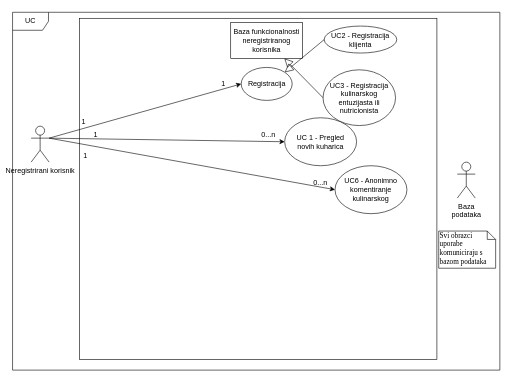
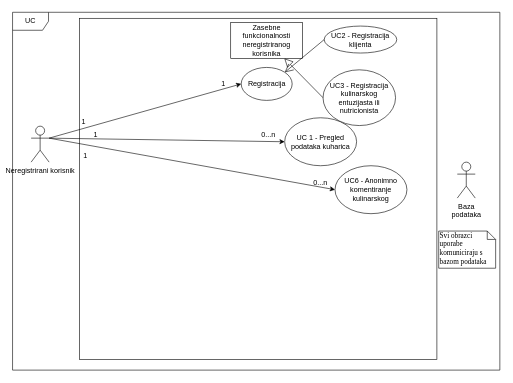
- <mxCell id="6" value="Baza funkcionalnosti neregistriranog korisnika" style="rounded=0;whiteSpace=wrap;html=1;" parent="1" vertex="1"><mxGeometry x="384" y="37" width="120" height="60" as="geometry" /></mxCell>
+ <mxCell id="6" value="Zasebne funkcionalnosti neregistriranog korisnika" style="rounded=0;whiteSpace=wrap;html=1;" parent="1" vertex="1"><mxGeometry x="384" y="37" width="120" height="60" as="geometry" /></mxCell>
- <mxCell id="14" value="" style="edgeStyle=none;html=1;endArrow=block;endFill=0;endSize=12;verticalAlign=bottom;entryX=1;entryY=0;entryDx=0;entryDy=0;exitX=0;exitY=0.5;exitDx=0;exitDy=0;" parent="1" source="10" target="9" edge="1"><mxGeometry width="160" relative="1" as="geometry"><mxPoint x="628" y="320" as="sourcePoint" /><mxPoint x="788" y="320" as="targetPoint" /></mxGeometry></mxCell>
+ <mxCell id="14" value="" style="edgeStyle=none;html=1;endArrow=open;endFill=0;endSize=12;verticalAlign=bottom;entryX=1;entryY=0;entryDx=0;entryDy=0;exitX=0;exitY=0.5;exitDx=0;exitDy=0;" parent="1" source="10" target="9" edge="1"><mxGeometry width="160" relative="1" as="geometry"><mxPoint x="628" y="320" as="sourcePoint" /><mxPoint x="788" y="320" as="targetPoint" /></mxGeometry></mxCell>
- <mxCell id="7" value="UC 1 - Pregled&lt;br&gt;novih kuharica" style="ellipse;whiteSpace=wrap;html=1;" parent="1" vertex="1"><mxGeometry x="474" y="196" width="120" height="80" as="geometry" /></mxCell>
+ <mxCell id="7" value="UC 1 - Pregled&lt;br&gt;podataka kuharica" style="ellipse;whiteSpace=wrap;html=1;" parent="1" vertex="1"><mxGeometry x="474" y="196" width="120" height="80" as="geometry" /></mxCell>
